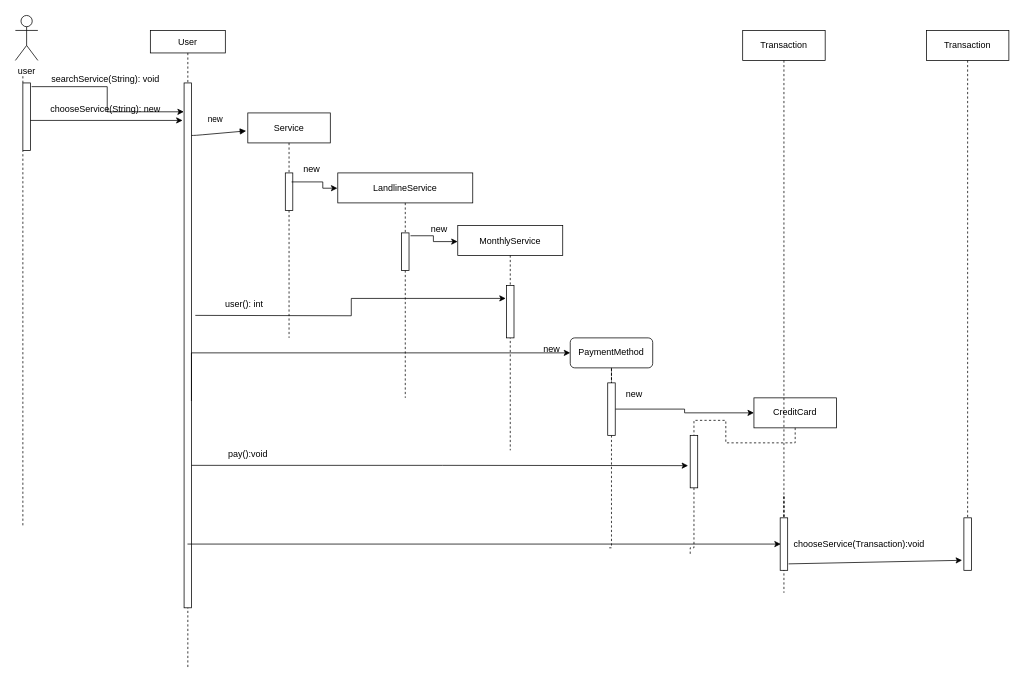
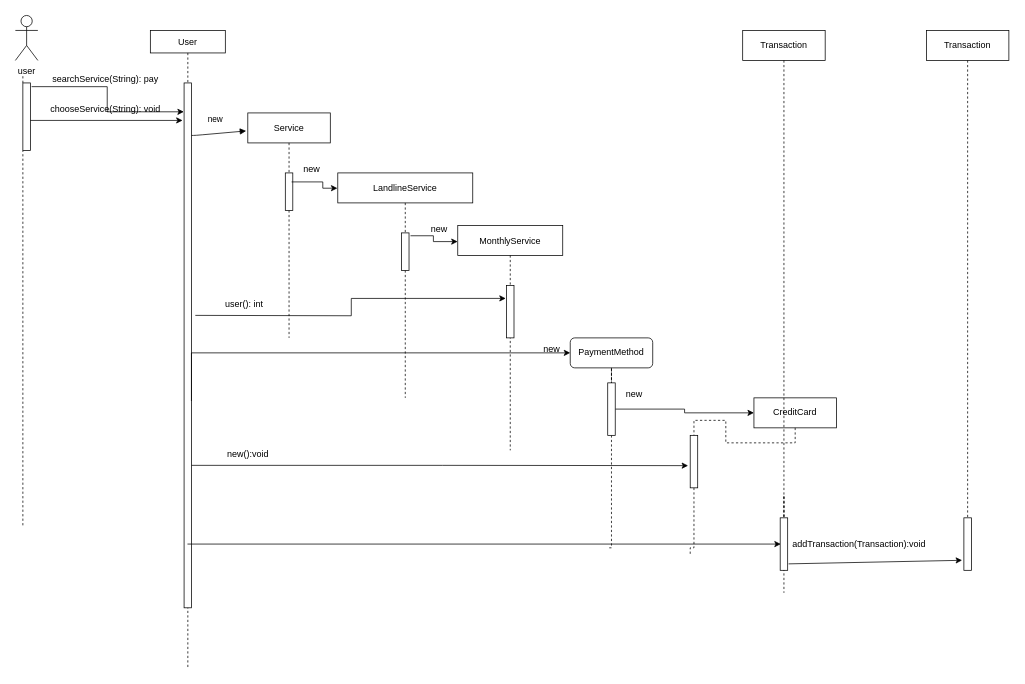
- <mxCell id="16" value="searchService(String): void" style="text;html=1;align=center;verticalAlign=middle;resizable=0;points=[];autosize=1;strokeColor=none;fillColor=none;" parent="1" vertex="1"><mxGeometry x="60" y="95" width="160" height="20" as="geometry" /></mxCell>
+ <mxCell id="16" value="searchService(String): pay" style="text;html=1;align=center;verticalAlign=middle;resizable=0;points=[];autosize=1;strokeColor=none;fillColor=none;" parent="1" vertex="1"><mxGeometry x="60" y="95" width="160" height="20" as="geometry" /></mxCell>
- <mxCell id="24" value="chooseService(String): new" style="text;html=1;align=center;verticalAlign=middle;resizable=0;points=[];autosize=1;strokeColor=none;fillColor=none;" parent="1" vertex="1"><mxGeometry x="60" y="135" width="160" height="20" as="geometry" /></mxCell>
+ <mxCell id="24" value="chooseService(String): void" style="text;html=1;align=center;verticalAlign=middle;resizable=0;points=[];autosize=1;strokeColor=none;fillColor=none;" parent="1" vertex="1"><mxGeometry x="60" y="135" width="160" height="20" as="geometry" /></mxCell>
- <mxCell id="33" value="pay():void" style="text;html=1;align=center;verticalAlign=middle;resizable=0;points=[];autosize=1;strokeColor=none;fillColor=none;" parent="1" vertex="1"><mxGeometry x="290" y="590" width="80" height="30" as="geometry" /></mxCell>
+ <mxCell id="33" value="new():void" style="text;html=1;align=center;verticalAlign=middle;resizable=0;points=[];autosize=1;strokeColor=none;fillColor=none;" parent="1" vertex="1"><mxGeometry x="290" y="590" width="80" height="30" as="geometry" /></mxCell>
- <mxCell id="47" value="chooseService(Transaction):void" style="text;html=1;align=center;verticalAlign=middle;resizable=0;points=[];autosize=1;" vertex="1" parent="1"><mxGeometry x="1050" y="715" width="190" height="20" as="geometry" /></mxCell>
+ <mxCell id="47" value="addTransaction(Transaction):void" style="text;html=1;align=center;verticalAlign=middle;resizable=0;points=[];autosize=1;" vertex="1" parent="1"><mxGeometry x="1050" y="715" width="190" height="20" as="geometry" /></mxCell>
